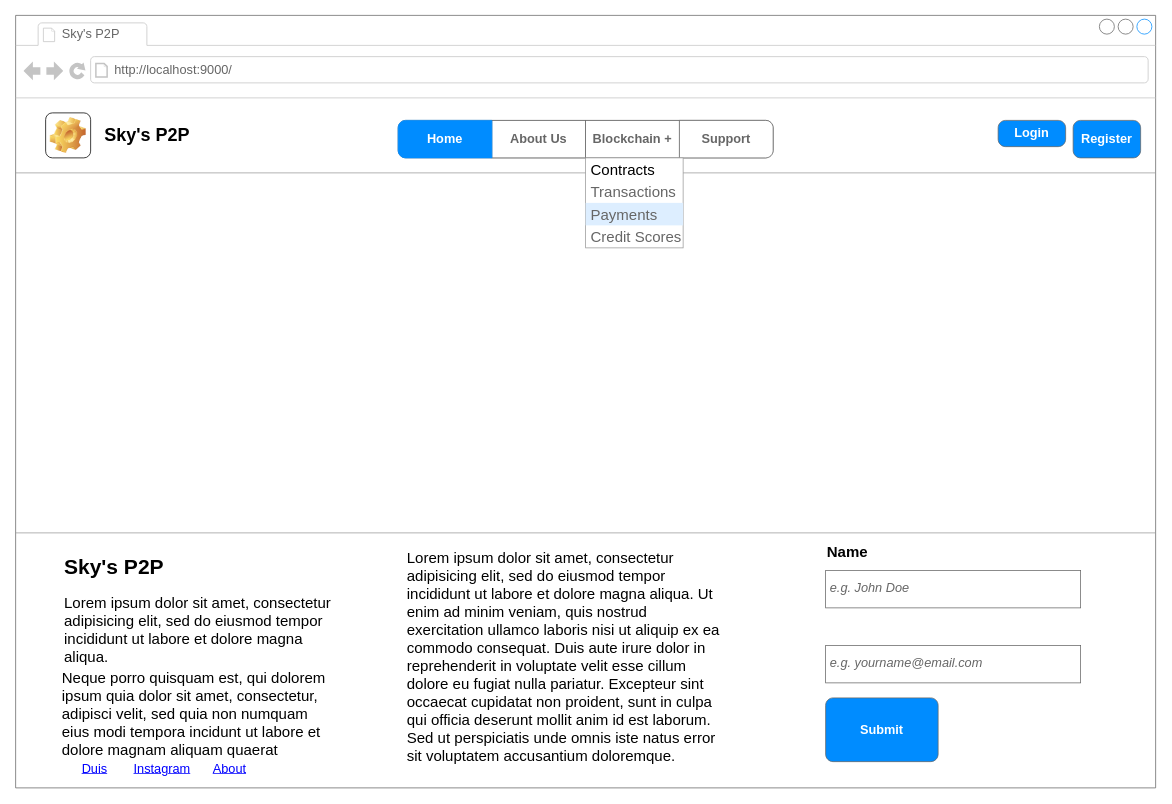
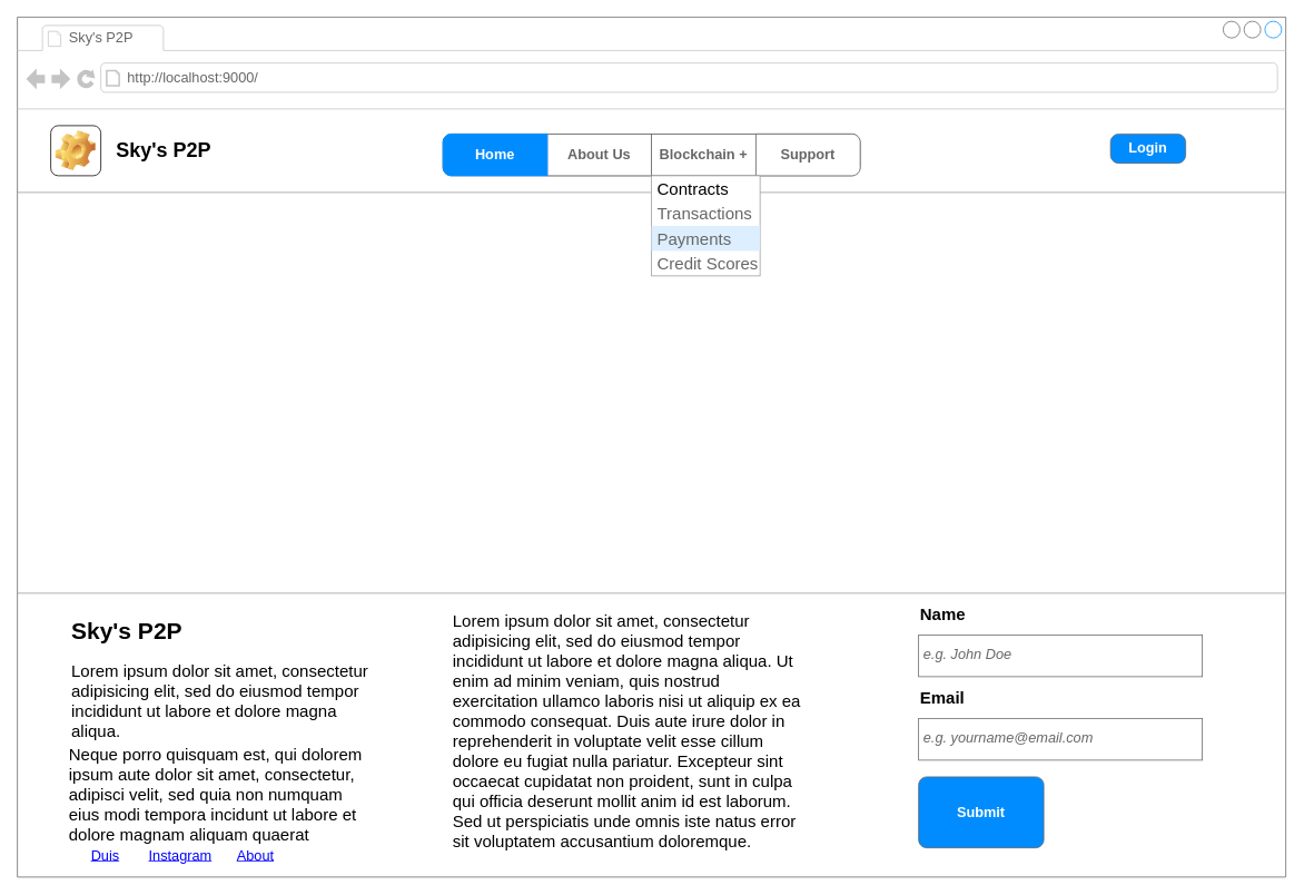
- <mxCell id="11" value="Register" style="strokeWidth=1;shadow=0;dashed=0;align=center;html=1;shape=mxgraph.mockup.buttons.button;strokeColor=#666666;fontColor=#ffffff;mainText=;buttonStyle=round;fontSize=17;fontStyle=1;fillColor=#008cff;whiteSpace=wrap;" vertex="1" parent="2"><mxGeometry x="1410" y="140" width="90" height="50" as="geometry" /></mxCell>
+ <mxCell id="31" value="Email" style="text;html=1;strokeColor=none;fillColor=none;align=left;verticalAlign=middle;whiteSpace=wrap;rounded=0;fontSize=20;fontStyle=1" vertex="1" parent="2"><mxGeometry x="1080" y="790" width="340" height="50" as="geometry" /></mxCell>
- <mxCell id="22" value="&lt;font style=&quot;font-size: 20px;&quot;&gt;Neque porro quisquam est, qui dolorem ipsum quia dolor sit amet, consectetur, adipisci velit, sed quia non numquam eius modi tempora incidunt ut labore et dolore magnam aliquam quaerat&amp;nbsp;&lt;/font&gt;" style="text;spacingTop=-5;whiteSpace=wrap;html=1;align=left;fontSize=12;fontFamily=Helvetica;fillColor=none;strokeColor=none;" vertex="1" parent="2"><mxGeometry x="60" y="870" width="360" height="130" as="geometry" /></mxCell>
+ <mxCell id="22" value="&lt;font style=&quot;font-size: 20px;&quot;&gt;Neque porro quisquam est, qui dolorem ipsum aute dolor sit amet, consectetur, adipisci velit, sed quia non numquam eius modi tempora incidunt ut labore et dolore magnam aliquam quaerat&amp;nbsp;&lt;/font&gt;" style="text;spacingTop=-5;whiteSpace=wrap;html=1;align=left;fontSize=12;fontFamily=Helvetica;fillColor=none;strokeColor=none;" vertex="1" parent="2"><mxGeometry x="60" y="870" width="360" height="130" as="geometry" /></mxCell>
